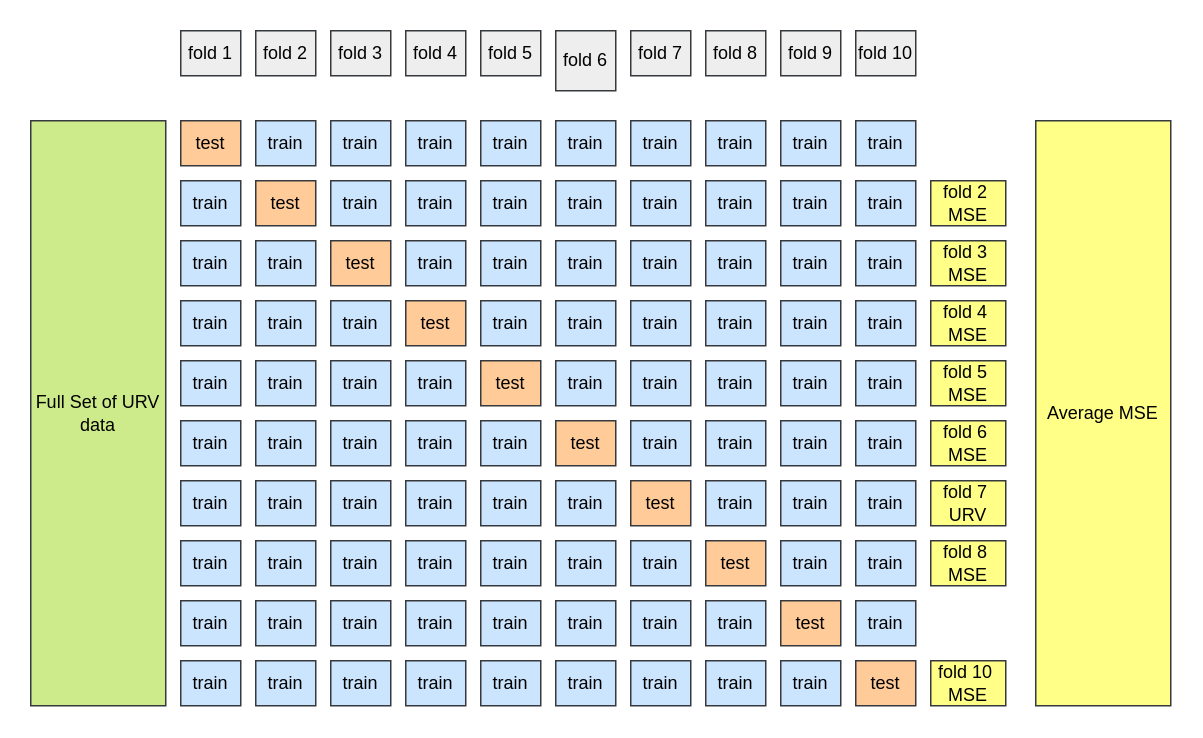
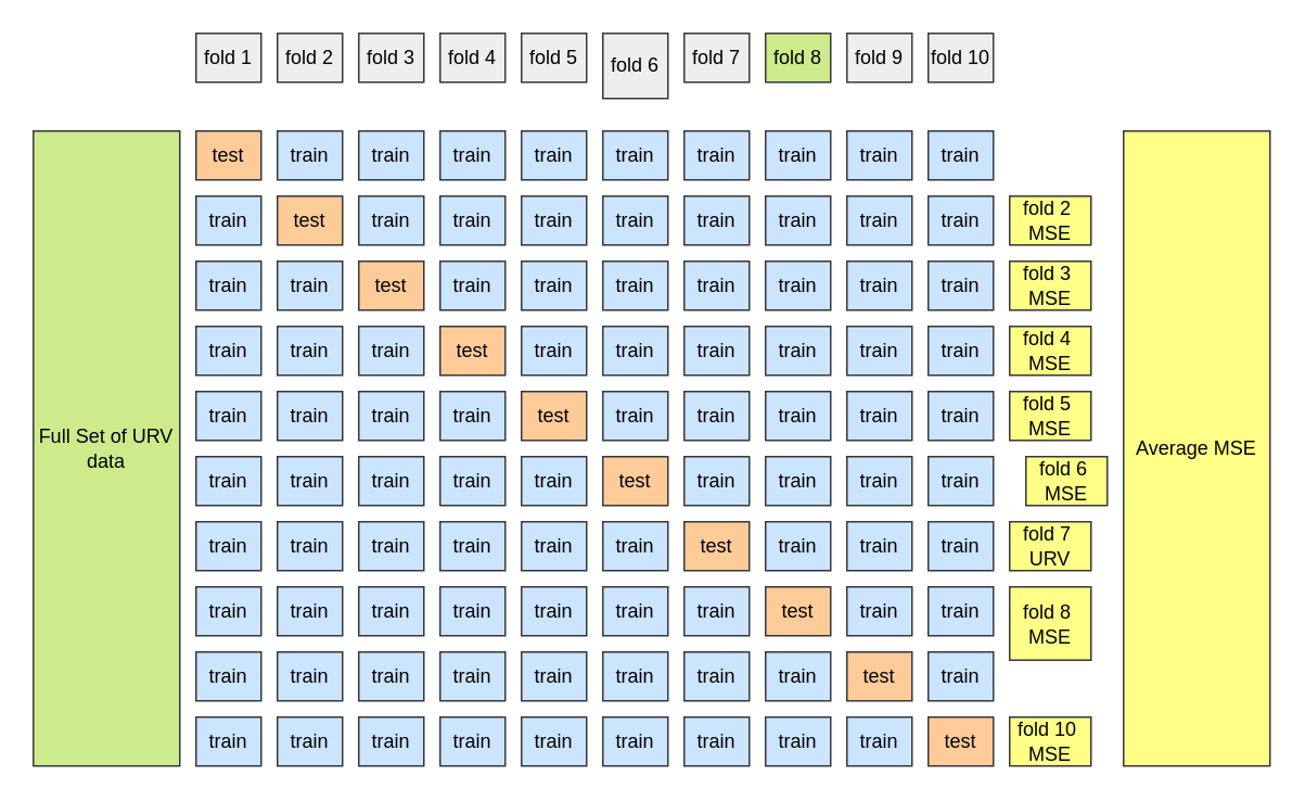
- <mxCell id="10" value="fold 8" style="rounded=0;whiteSpace=wrap;html=1;fillColor=#eeeeee;strokeColor=#36393d;" vertex="1" parent="1"><mxGeometry x="470" y="20" width="40" height="30" as="geometry" /></mxCell>
+ <mxCell id="10" value="fold 8" style="rounded=0;whiteSpace=wrap;html=1;fillColor=#cdeb8b;strokeColor=#36393d;" vertex="1" parent="1"><mxGeometry x="470" y="20" width="40" height="30" as="geometry" /></mxCell>
- <mxCell id="117" value="fold 6&amp;nbsp;&lt;div&gt;MSE&lt;/div&gt;" style="rounded=0;whiteSpace=wrap;html=1;fillColor=#ffff88;strokeColor=#36393d;" vertex="1" parent="1"><mxGeometry x="620" y="280" width="50" height="30" as="geometry" /></mxCell>
+ <mxCell id="117" value="fold 6&amp;nbsp;&lt;div&gt;MSE&lt;/div&gt;" style="rounded=0;whiteSpace=wrap;html=1;fillColor=#ffff88;strokeColor=#36393d;" vertex="1" parent="1"><mxGeometry x="630" y="280" width="50" height="30" as="geometry" /></mxCell>
- <mxCell id="119" value="fold 8&amp;nbsp;&lt;div&gt;MSE&lt;/div&gt;" style="rounded=0;whiteSpace=wrap;html=1;fillColor=#ffff88;strokeColor=#36393d;" vertex="1" parent="1"><mxGeometry x="620" y="360" width="50" height="30" as="geometry" /></mxCell>
+ <mxCell id="119" value="fold 8&amp;nbsp;&lt;div&gt;MSE&lt;/div&gt;" style="rounded=0;whiteSpace=wrap;html=1;fillColor=#ffff88;strokeColor=#36393d;" vertex="1" parent="1"><mxGeometry x="620" y="360" width="50" height="45" as="geometry" /></mxCell>
